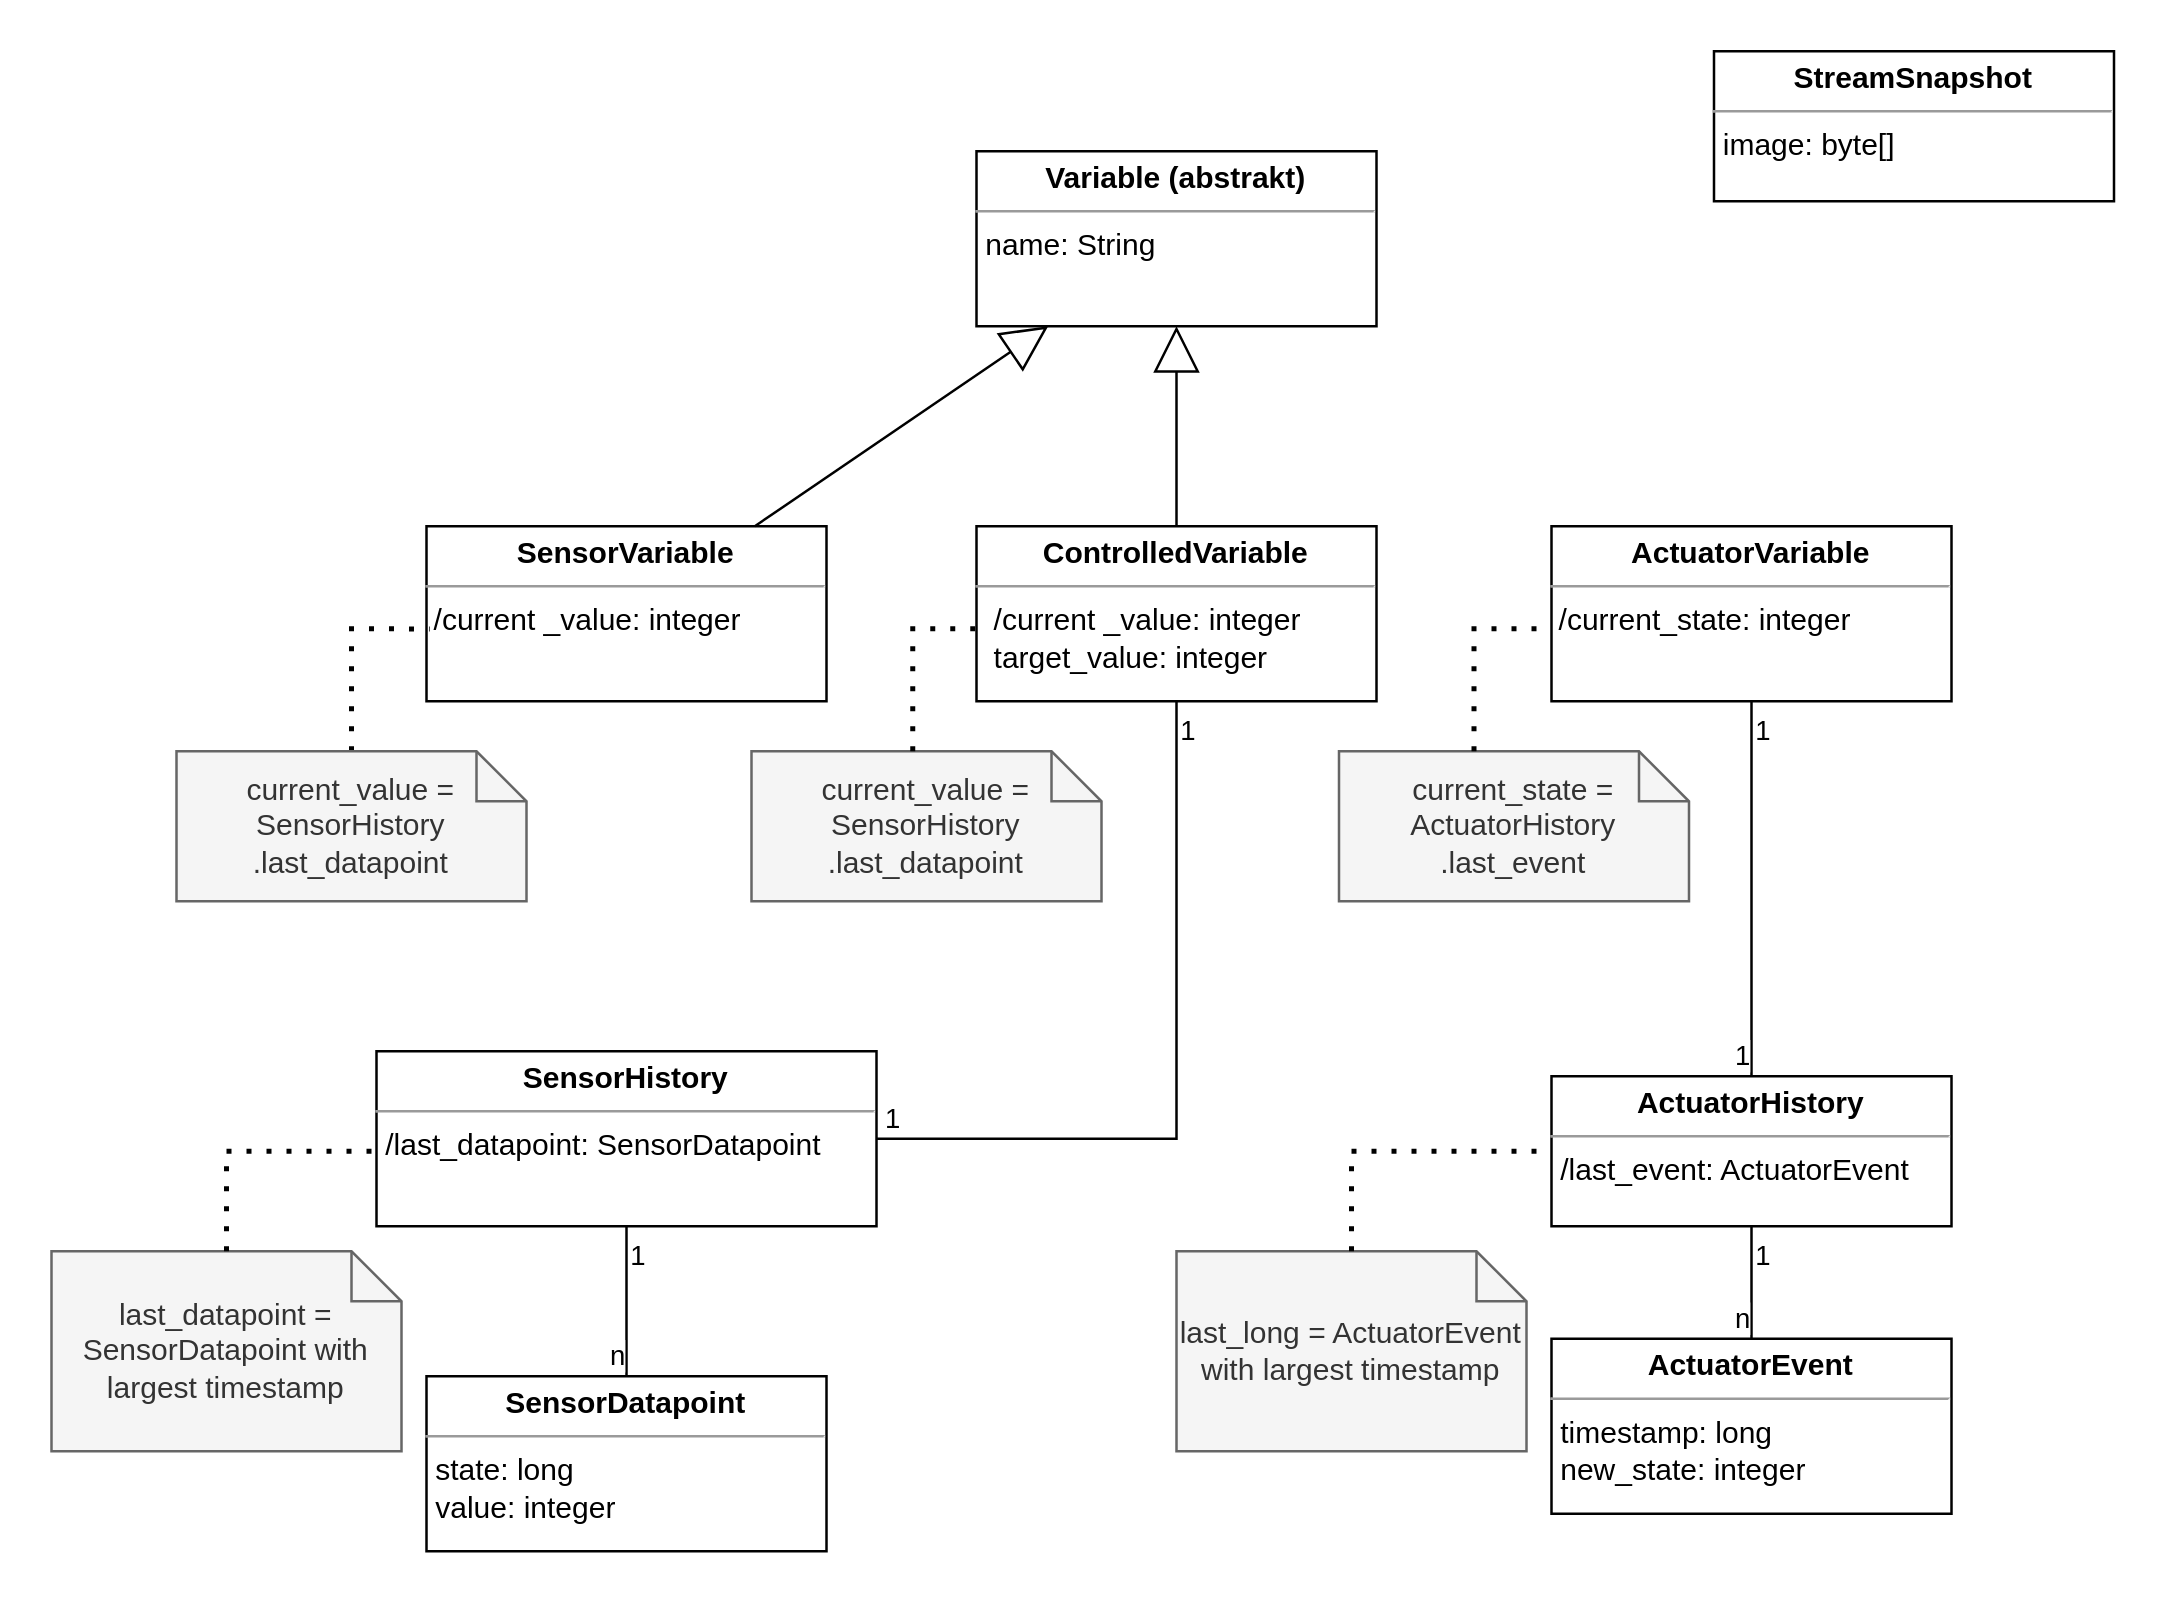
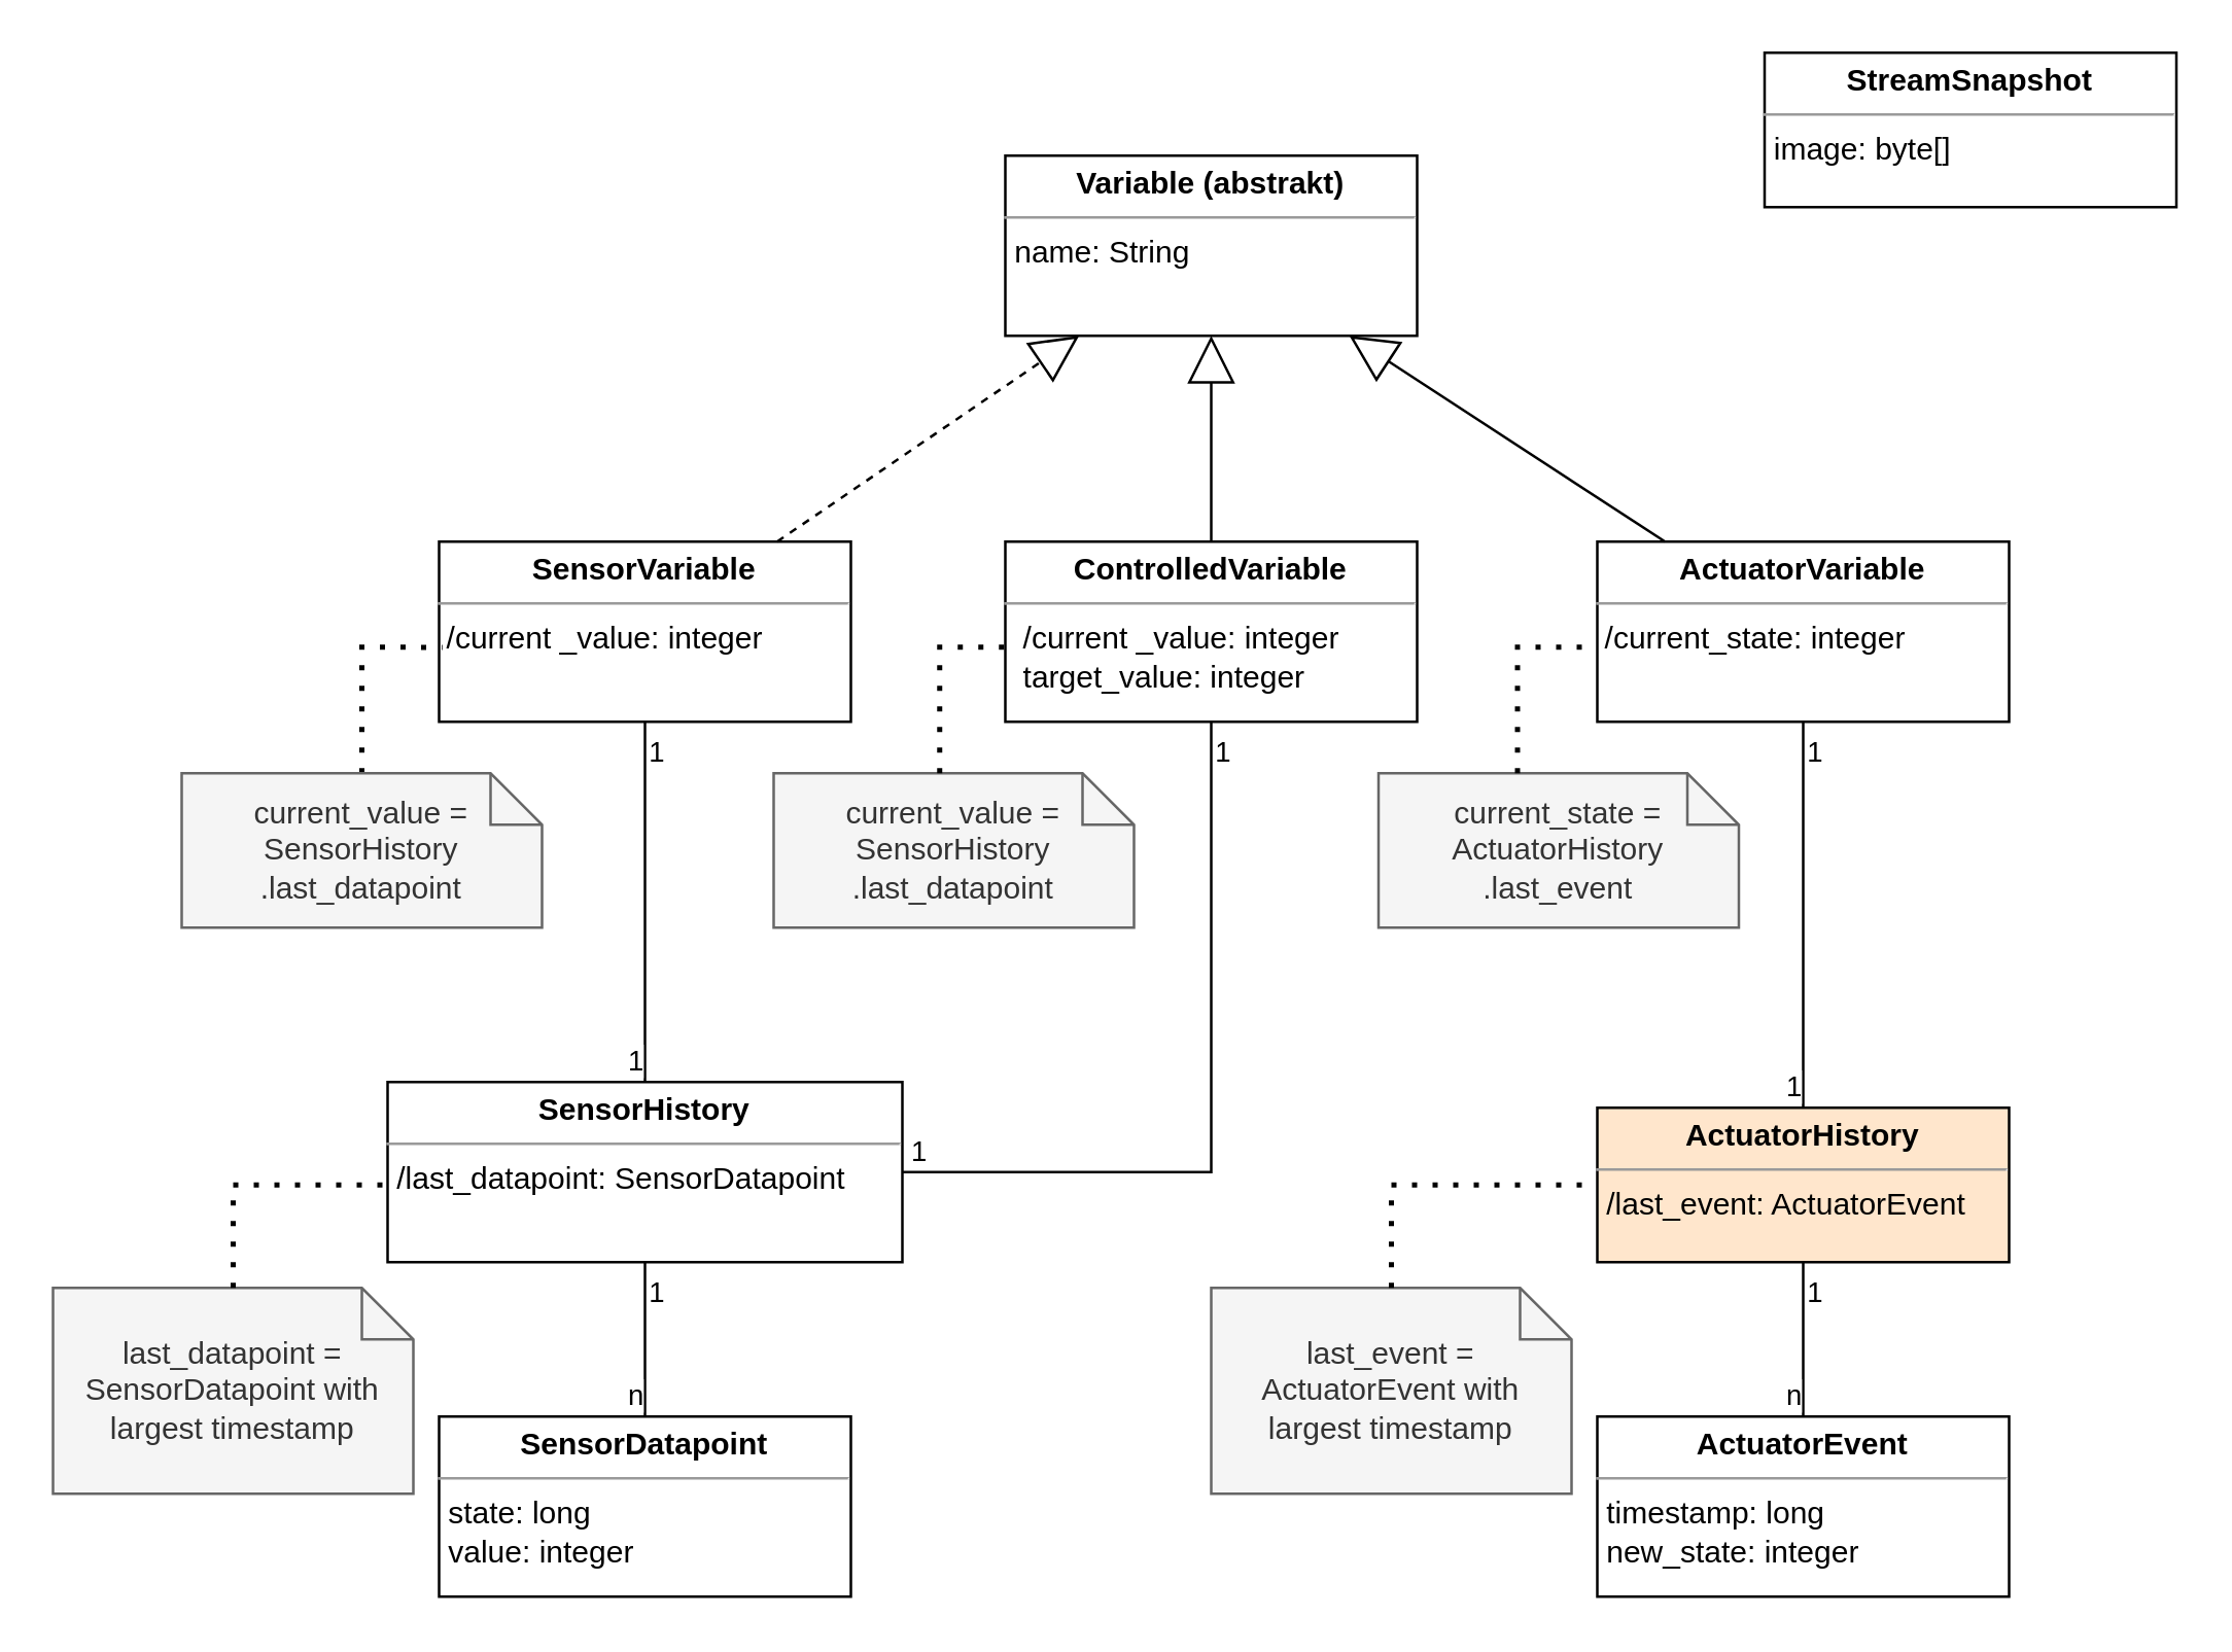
- <mxCell id="5" value="" style="endArrow=block;endSize=16;endFill=0;html=1;rounded=0;" parent="1" source="2" target="37" edge="1"><mxGeometry width="160" relative="1" as="geometry"><mxPoint x="220" y="270" as="sourcePoint" /><mxPoint x="380" y="270" as="targetPoint" /></mxGeometry></mxCell>
+ <mxCell id="5" value="" style="endArrow=block;endSize=16;endFill=0;html=1;rounded=0;dashed=1;" parent="1" source="2" target="37" edge="1"><mxGeometry width="160" relative="1" as="geometry"><mxPoint x="220" y="270" as="sourcePoint" /><mxPoint x="380" y="270" as="targetPoint" /></mxGeometry></mxCell>
+ <mxCell id="6" value="" style="endArrow=block;endSize=16;endFill=0;html=1;rounded=0;" parent="1" source="3" target="37" edge="1"><mxGeometry width="160" relative="1" as="geometry"><mxPoint x="262" y="400" as="sourcePoint" /><mxPoint x="437" y="210" as="targetPoint" /></mxGeometry></mxCell>
+ <mxCell id="9" value="" style="endArrow=none;html=1;edgeStyle=orthogonalEdgeStyle;rounded=0;" parent="1" source="2" target="8" edge="1"><mxGeometry relative="1" as="geometry"><mxPoint x="460" y="620" as="sourcePoint" /><mxPoint x="620" y="620" as="targetPoint" /></mxGeometry></mxCell>
+ <mxCell id="10" value="1" style="edgeLabel;resizable=0;html=1;align=left;verticalAlign=bottom;" parent="9" connectable="0" vertex="1"><mxGeometry x="-1" relative="1" as="geometry"><mxPoint y="20" as="offset" /></mxGeometry></mxCell>
+ <mxCell id="11" value="1" style="edgeLabel;resizable=0;html=1;align=right;verticalAlign=bottom;" parent="9" connectable="0" vertex="1"><mxGeometry x="1" relative="1" as="geometry" /></mxCell>
- <mxCell id="35" value="&lt;p style=&quot;margin:0px;margin-top:4px;text-align:center;&quot;&gt;&lt;b&gt;ActuatorHistory&lt;/b&gt;&lt;/p&gt;&lt;hr size=&quot;1&quot;&gt;&lt;p style=&quot;margin:0px;margin-left:4px;&quot;&gt;/last_event: ActuatorEvent&lt;br&gt;&lt;/p&gt;" style="verticalAlign=top;align=left;overflow=fill;fontSize=12;fontFamily=Helvetica;html=1;whiteSpace=wrap;" parent="1" vertex="1"><mxGeometry x="620" y="430" width="160" height="60" as="geometry" /></mxCell>
+ <mxCell id="35" value="&lt;p style=&quot;margin:0px;margin-top:4px;text-align:center;&quot;&gt;&lt;b&gt;ActuatorHistory&lt;/b&gt;&lt;/p&gt;&lt;hr size=&quot;1&quot;&gt;&lt;p style=&quot;margin:0px;margin-left:4px;&quot;&gt;/last_event: ActuatorEvent&lt;br&gt;&lt;/p&gt;" style="verticalAlign=top;align=left;overflow=fill;fontSize=12;fontFamily=Helvetica;html=1;whiteSpace=wrap;fillColor=#ffe6cc;" parent="1" vertex="1"><mxGeometry x="620" y="430" width="160" height="60" as="geometry" /></mxCell>
- <mxCell id="33" value="&lt;font style=&quot;font-size: 12px;&quot;&gt;last_long = ActuatorEvent with largest timestamp&lt;/font&gt;" style="shape=note;size=20;whiteSpace=wrap;html=1;fillColor=#f5f5f5;fontColor=#333333;strokeColor=#666666;" parent="1" vertex="1"><mxGeometry x="470" y="500" width="140" height="80" as="geometry" /></mxCell>
+ <mxCell id="33" value="&lt;font style=&quot;font-size: 12px;&quot;&gt;last_event = ActuatorEvent with largest timestamp&lt;/font&gt;" style="shape=note;size=20;whiteSpace=wrap;html=1;fillColor=#f5f5f5;fontColor=#333333;strokeColor=#666666;" parent="1" vertex="1"><mxGeometry x="470" y="500" width="140" height="80" as="geometry" /></mxCell>
- <mxCell id="22" value="&lt;p style=&quot;margin:0px;margin-top:4px;text-align:center;&quot;&gt;&lt;b&gt;ActuatorEvent&lt;/b&gt;&lt;/p&gt;&lt;hr size=&quot;1&quot;&gt;&lt;p style=&quot;margin:0px;margin-left:4px;&quot;&gt;timestamp: long&lt;/p&gt;&lt;p style=&quot;margin:0px;margin-left:4px;&quot;&gt;new_state: integer&lt;br&gt;&lt;/p&gt;" style="verticalAlign=top;align=left;overflow=fill;fontSize=12;fontFamily=Helvetica;html=1;whiteSpace=wrap;" parent="1" vertex="1"><mxGeometry x="620" y="535" width="160" height="70" as="geometry" /></mxCell>
+ <mxCell id="22" value="&lt;p style=&quot;margin:0px;margin-top:4px;text-align:center;&quot;&gt;&lt;b&gt;ActuatorEvent&lt;/b&gt;&lt;/p&gt;&lt;hr size=&quot;1&quot;&gt;&lt;p style=&quot;margin:0px;margin-left:4px;&quot;&gt;timestamp: long&lt;/p&gt;&lt;p style=&quot;margin:0px;margin-left:4px;&quot;&gt;new_state: integer&lt;br&gt;&lt;/p&gt;" style="verticalAlign=top;align=left;overflow=fill;fontSize=12;fontFamily=Helvetica;html=1;whiteSpace=wrap;" parent="1" vertex="1"><mxGeometry x="620" y="550" width="160" height="70" as="geometry" /></mxCell>
